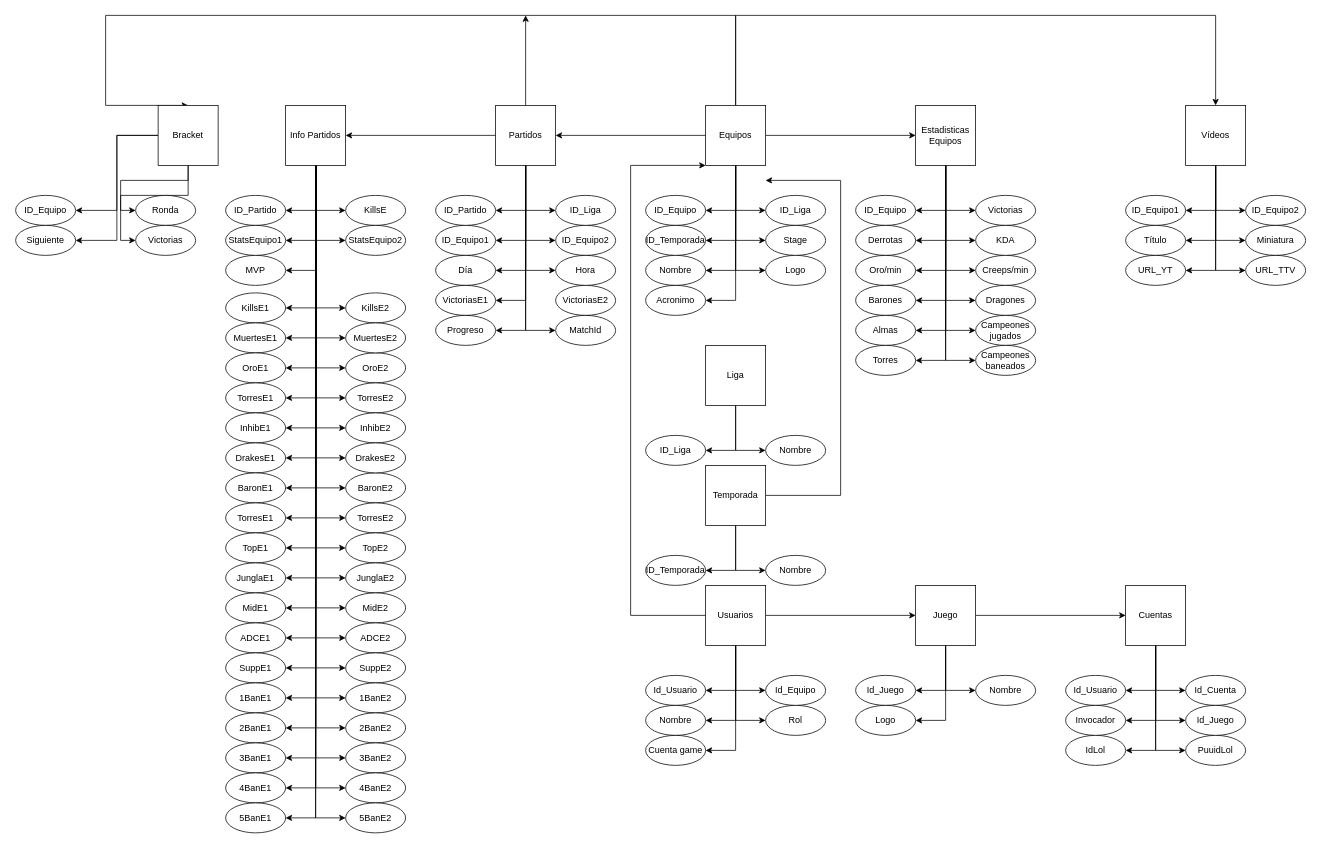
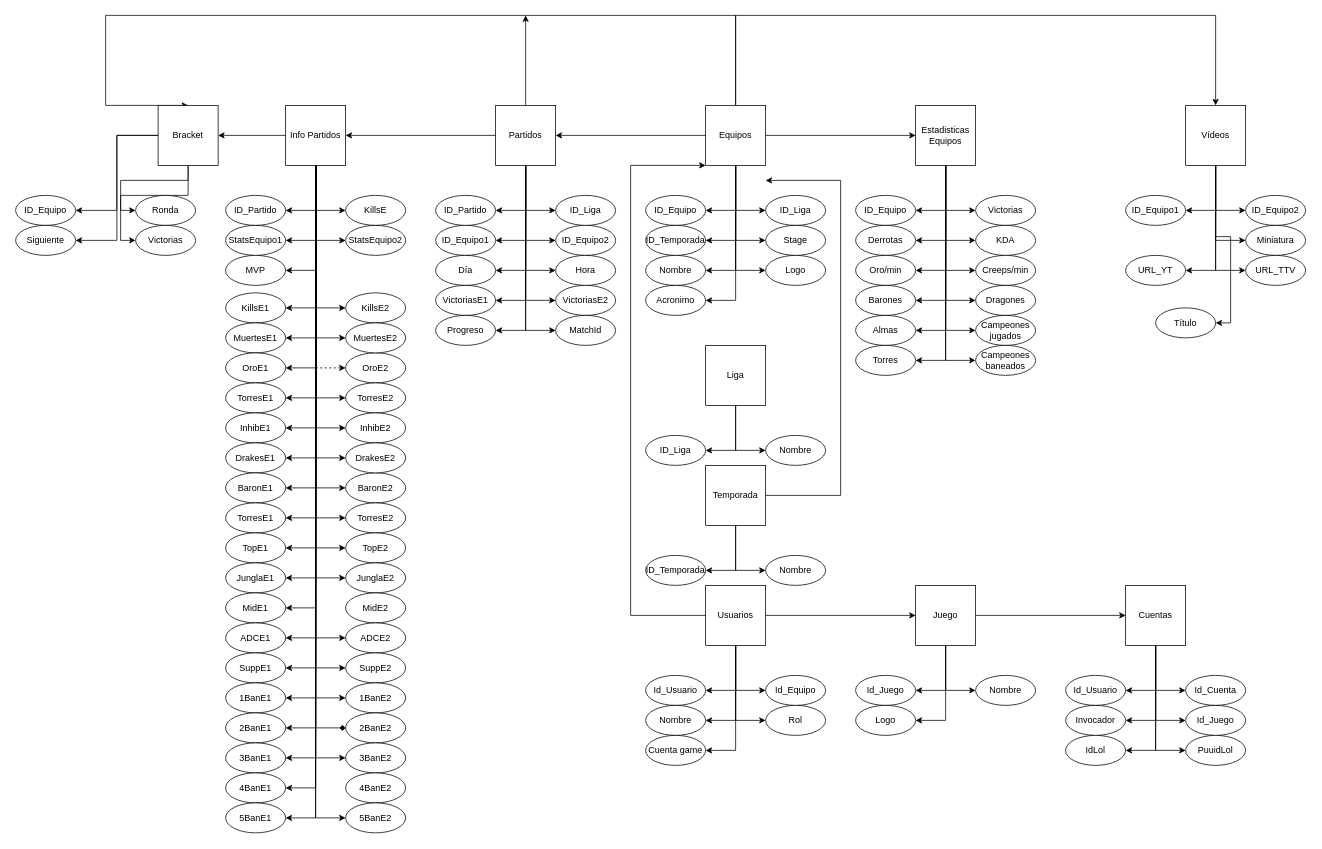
- <mxCell id="158" value="Título" style="ellipse;whiteSpace=wrap;html=1;" parent="1" vertex="1"><mxGeometry x="1500" y="300" width="80" height="40" as="geometry" /></mxCell>
+ <mxCell id="158" value="Título" style="ellipse;whiteSpace=wrap;html=1;" parent="1" vertex="1"><mxGeometry x="1540" y="410" width="80" height="40" as="geometry" /></mxCell>
+ <mxCell id="51" style="edgeStyle=orthogonalEdgeStyle;rounded=0;orthogonalLoop=1;jettySize=auto;html=1;entryX=0;entryY=0.5;entryDx=0;entryDy=0;" parent="1" source="57" target="61" edge="1"><mxGeometry relative="1" as="geometry" /></mxCell>
- <mxCell id="71" style="edgeStyle=orthogonalEdgeStyle;rounded=0;orthogonalLoop=1;jettySize=auto;html=1;entryX=0;entryY=0.5;entryDx=0;entryDy=0;" parent="1" source="109" target="113" edge="1"><mxGeometry relative="1" as="geometry" /></mxCell>
+ <mxCell id="71" style="edgeStyle=orthogonalEdgeStyle;rounded=0;orthogonalLoop=1;jettySize=auto;html=1;entryX=0;entryY=0.5;entryDx=0;entryDy=0;dashed=1;" parent="1" source="109" target="113" edge="1"><mxGeometry relative="1" as="geometry" /></mxCell>
- <mxCell id="79" style="edgeStyle=orthogonalEdgeStyle;rounded=0;orthogonalLoop=1;jettySize=auto;html=1;entryX=0;entryY=0.5;entryDx=0;entryDy=0;" parent="1" source="109" target="140" edge="1"><mxGeometry relative="1" as="geometry" /></mxCell>
+ <mxCell id="79" style="edgeStyle=orthogonalEdgeStyle;rounded=0;orthogonalLoop=1;jettySize=auto;html=1;" parent="1" source="109" target="166" edge="1"><mxGeometry relative="1" as="geometry" /></mxCell>
- <mxCell id="83" style="edgeStyle=orthogonalEdgeStyle;rounded=0;orthogonalLoop=1;jettySize=auto;html=1;entryX=0;entryY=0.5;entryDx=0;entryDy=0;" parent="1" source="109" target="144" edge="1"><mxGeometry relative="1" as="geometry" /></mxCell>
+ <mxCell id="83" style="edgeStyle=orthogonalEdgeStyle;rounded=0;orthogonalLoop=1;jettySize=auto;html=1;entryX=0;entryY=0.5;entryDx=0;entryDy=0;endArrow=diamond;" parent="1" source="109" target="144" edge="1"><mxGeometry relative="1" as="geometry" /></mxCell>
- <mxCell id="85" style="edgeStyle=orthogonalEdgeStyle;rounded=0;orthogonalLoop=1;jettySize=auto;html=1;entryX=0;entryY=0.5;entryDx=0;entryDy=0;" parent="1" source="109" target="146" edge="1"><mxGeometry relative="1" as="geometry" /></mxCell>
